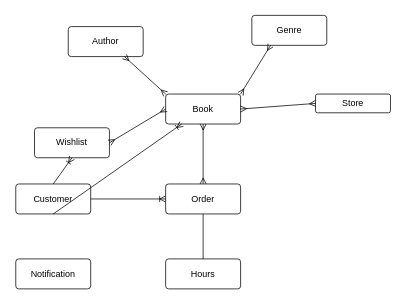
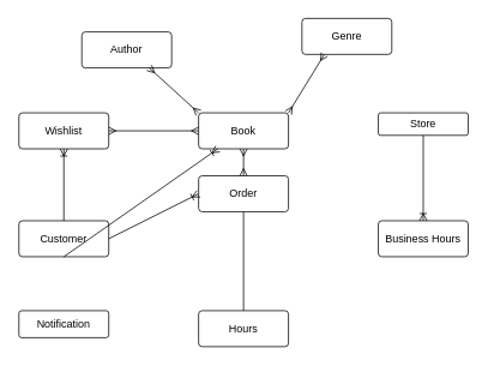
- <mxCell id="13" value="" style="fontSize=12;html=1;endArrow=ERmany;startArrow=ERmany;rounded=0;entryX=1;entryY=0.5;entryDx=0;entryDy=0;exitX=0;exitY=0.5;exitDx=0;exitDy=0;" parent="1" source="12" target="9" edge="1"><mxGeometry width="100" height="100" relative="1" as="geometry"><mxPoint x="360" y="115" as="sourcePoint" /><mxPoint x="360" y="195" as="targetPoint" /></mxGeometry></mxCell>
- <mxCell id="3" value="Wishlist" style="rounded=1;arcSize=10;whiteSpace=wrap;html=1;align=center;" parent="1" vertex="1"><mxGeometry x="45" y="170" width="100" height="40" as="geometry" /></mxCell>
+ <mxCell id="3" value="Wishlist" style="rounded=1;arcSize=10;whiteSpace=wrap;html=1;align=center;" parent="1" vertex="1"><mxGeometry x="20" y="125" width="100" height="40" as="geometry" /></mxCell>
+ <mxCell id="21" value="" style="fontSize=12;html=1;endArrow=ERoneToMany;rounded=0;exitX=0.5;exitY=1;exitDx=0;exitDy=0;entryX=0.5;entryY=0;entryDx=0;entryDy=0;" edge="1" parent="1" source="12" target="20"><mxGeometry width="100" height="100" relative="1" as="geometry"><mxPoint x="420" y="205" as="sourcePoint" /><mxPoint x="520" y="205" as="targetPoint" /></mxGeometry></mxCell>
- <mxCell id="6" value="Order" style="rounded=1;arcSize=10;whiteSpace=wrap;html=1;align=center;" parent="1" vertex="1"><mxGeometry x="220" y="245" width="100" height="40" as="geometry" /></mxCell>
+ <mxCell id="6" value="Order" style="rounded=1;arcSize=10;whiteSpace=wrap;html=1;align=center;" parent="1" vertex="1"><mxGeometry x="220" y="195" width="100" height="40" as="geometry" /></mxCell>
+ <mxCell id="20" value="Business Hours" style="rounded=1;arcSize=10;whiteSpace=wrap;html=1;align=center;" vertex="1" parent="1"><mxGeometry x="420" y="245" width="100" height="40" as="geometry" /></mxCell>
- <mxCell id="18" value="Notification" style="rounded=1;arcSize=10;whiteSpace=wrap;html=1;align=center;" vertex="1" parent="1"><mxGeometry x="20" y="345" width="100" height="40" as="geometry" /></mxCell>
+ <mxCell id="18" value="Notification" style="rounded=1;arcSize=10;whiteSpace=wrap;html=1;align=center;" vertex="1" parent="1"><mxGeometry x="20" y="345" width="100" height="30" as="geometry" /></mxCell>
